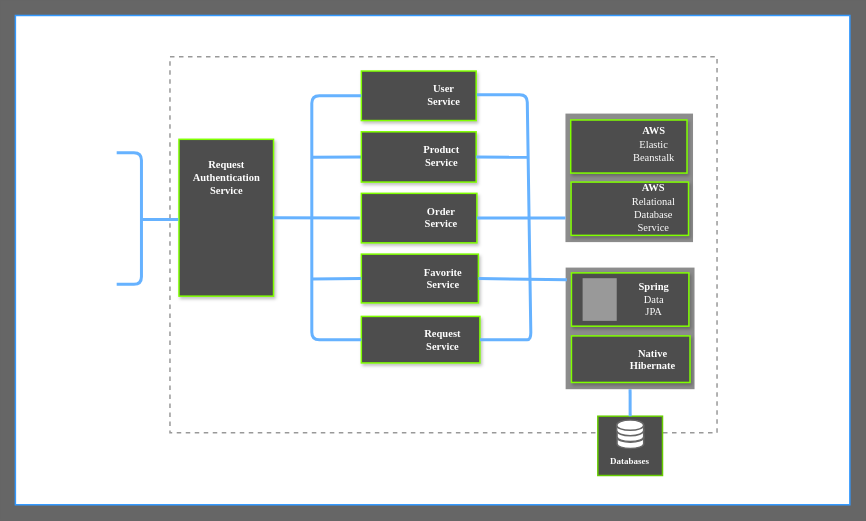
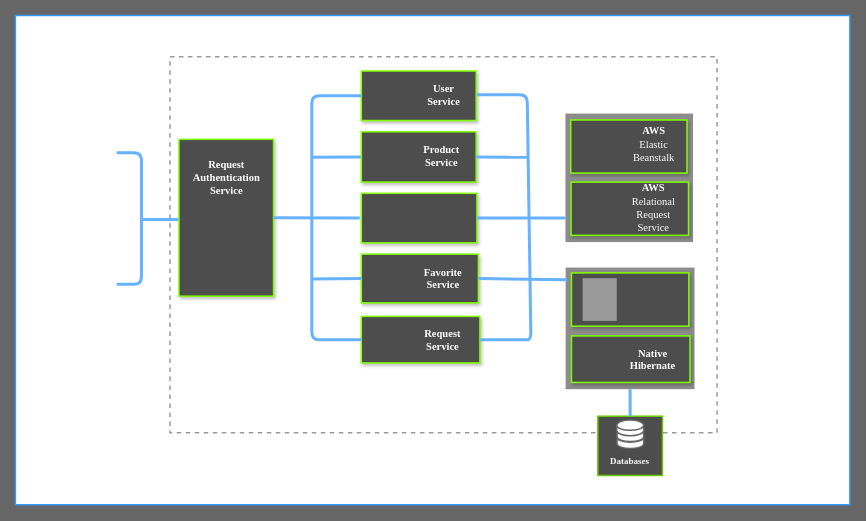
- <mxCell id="42" value="&lt;font style=&quot;font-size: 14px&quot;&gt;&lt;font face=&quot;Lucida Console&quot; style=&quot;font-size: 14px&quot; color=&quot;#ffffff&quot;&gt;&lt;b&gt;AWS&lt;br&gt;&lt;/b&gt;Relational Database Service&lt;/font&gt;&lt;/font&gt;" style="text;html=1;strokeColor=none;fillColor=none;align=center;verticalAlign=middle;whiteSpace=wrap;rounded=1;shadow=1;glass=0;sketch=0;" parent="1" vertex="1"><mxGeometry x="829" y="243.5" width="83" height="66" as="geometry" /></mxCell>
+ <mxCell id="42" value="&lt;font style=&quot;font-size: 14px&quot;&gt;&lt;font face=&quot;Lucida Console&quot; style=&quot;font-size: 14px&quot; color=&quot;#ffffff&quot;&gt;&lt;b&gt;AWS&lt;br&gt;&lt;/b&gt;Relational Request Service&lt;/font&gt;&lt;/font&gt;" style="text;html=1;strokeColor=none;fillColor=none;align=center;verticalAlign=middle;whiteSpace=wrap;rounded=1;shadow=1;glass=0;sketch=0;" parent="1" vertex="1"><mxGeometry x="829" y="243.5" width="83" height="66" as="geometry" /></mxCell>
- <mxCell id="22" value="&lt;font face=&quot;Lucida Console&quot;&gt;&lt;span style=&quot;font-size: 14px&quot;&gt;&lt;b&gt;&lt;font color=&quot;#ffffff&quot;&gt;Order&lt;br&gt;Service&lt;/font&gt;&lt;br&gt;&lt;/b&gt;&lt;/span&gt;&lt;/font&gt;" style="text;html=1;strokeColor=none;fillColor=none;align=center;verticalAlign=middle;whiteSpace=wrap;rounded=0;shadow=1;glass=0;sketch=0;" parent="1" vertex="1"><mxGeometry x="550.34" y="270" width="75.32" height="39" as="geometry" /></mxCell>
- <mxCell id="50" value="&lt;font color=&quot;#ffffff&quot; style=&quot;font-size: 14px&quot; face=&quot;Lucida Console&quot;&gt;&lt;font style=&quot;font-size: 14px&quot;&gt;&lt;span&gt;&lt;b&gt;Spring&lt;br&gt;&lt;/b&gt;&lt;/span&gt;&lt;/font&gt;&lt;font style=&quot;font-size: 14px&quot;&gt;Data&lt;/font&gt;&lt;br&gt;JPA&lt;/font&gt;" style="text;html=1;strokeColor=none;fillColor=none;align=center;verticalAlign=middle;whiteSpace=wrap;rounded=1;shadow=1;glass=0;sketch=0;" parent="1" vertex="1"><mxGeometry x="838.75" y="365.27" width="63.5" height="66.5" as="geometry" /></mxCell>
